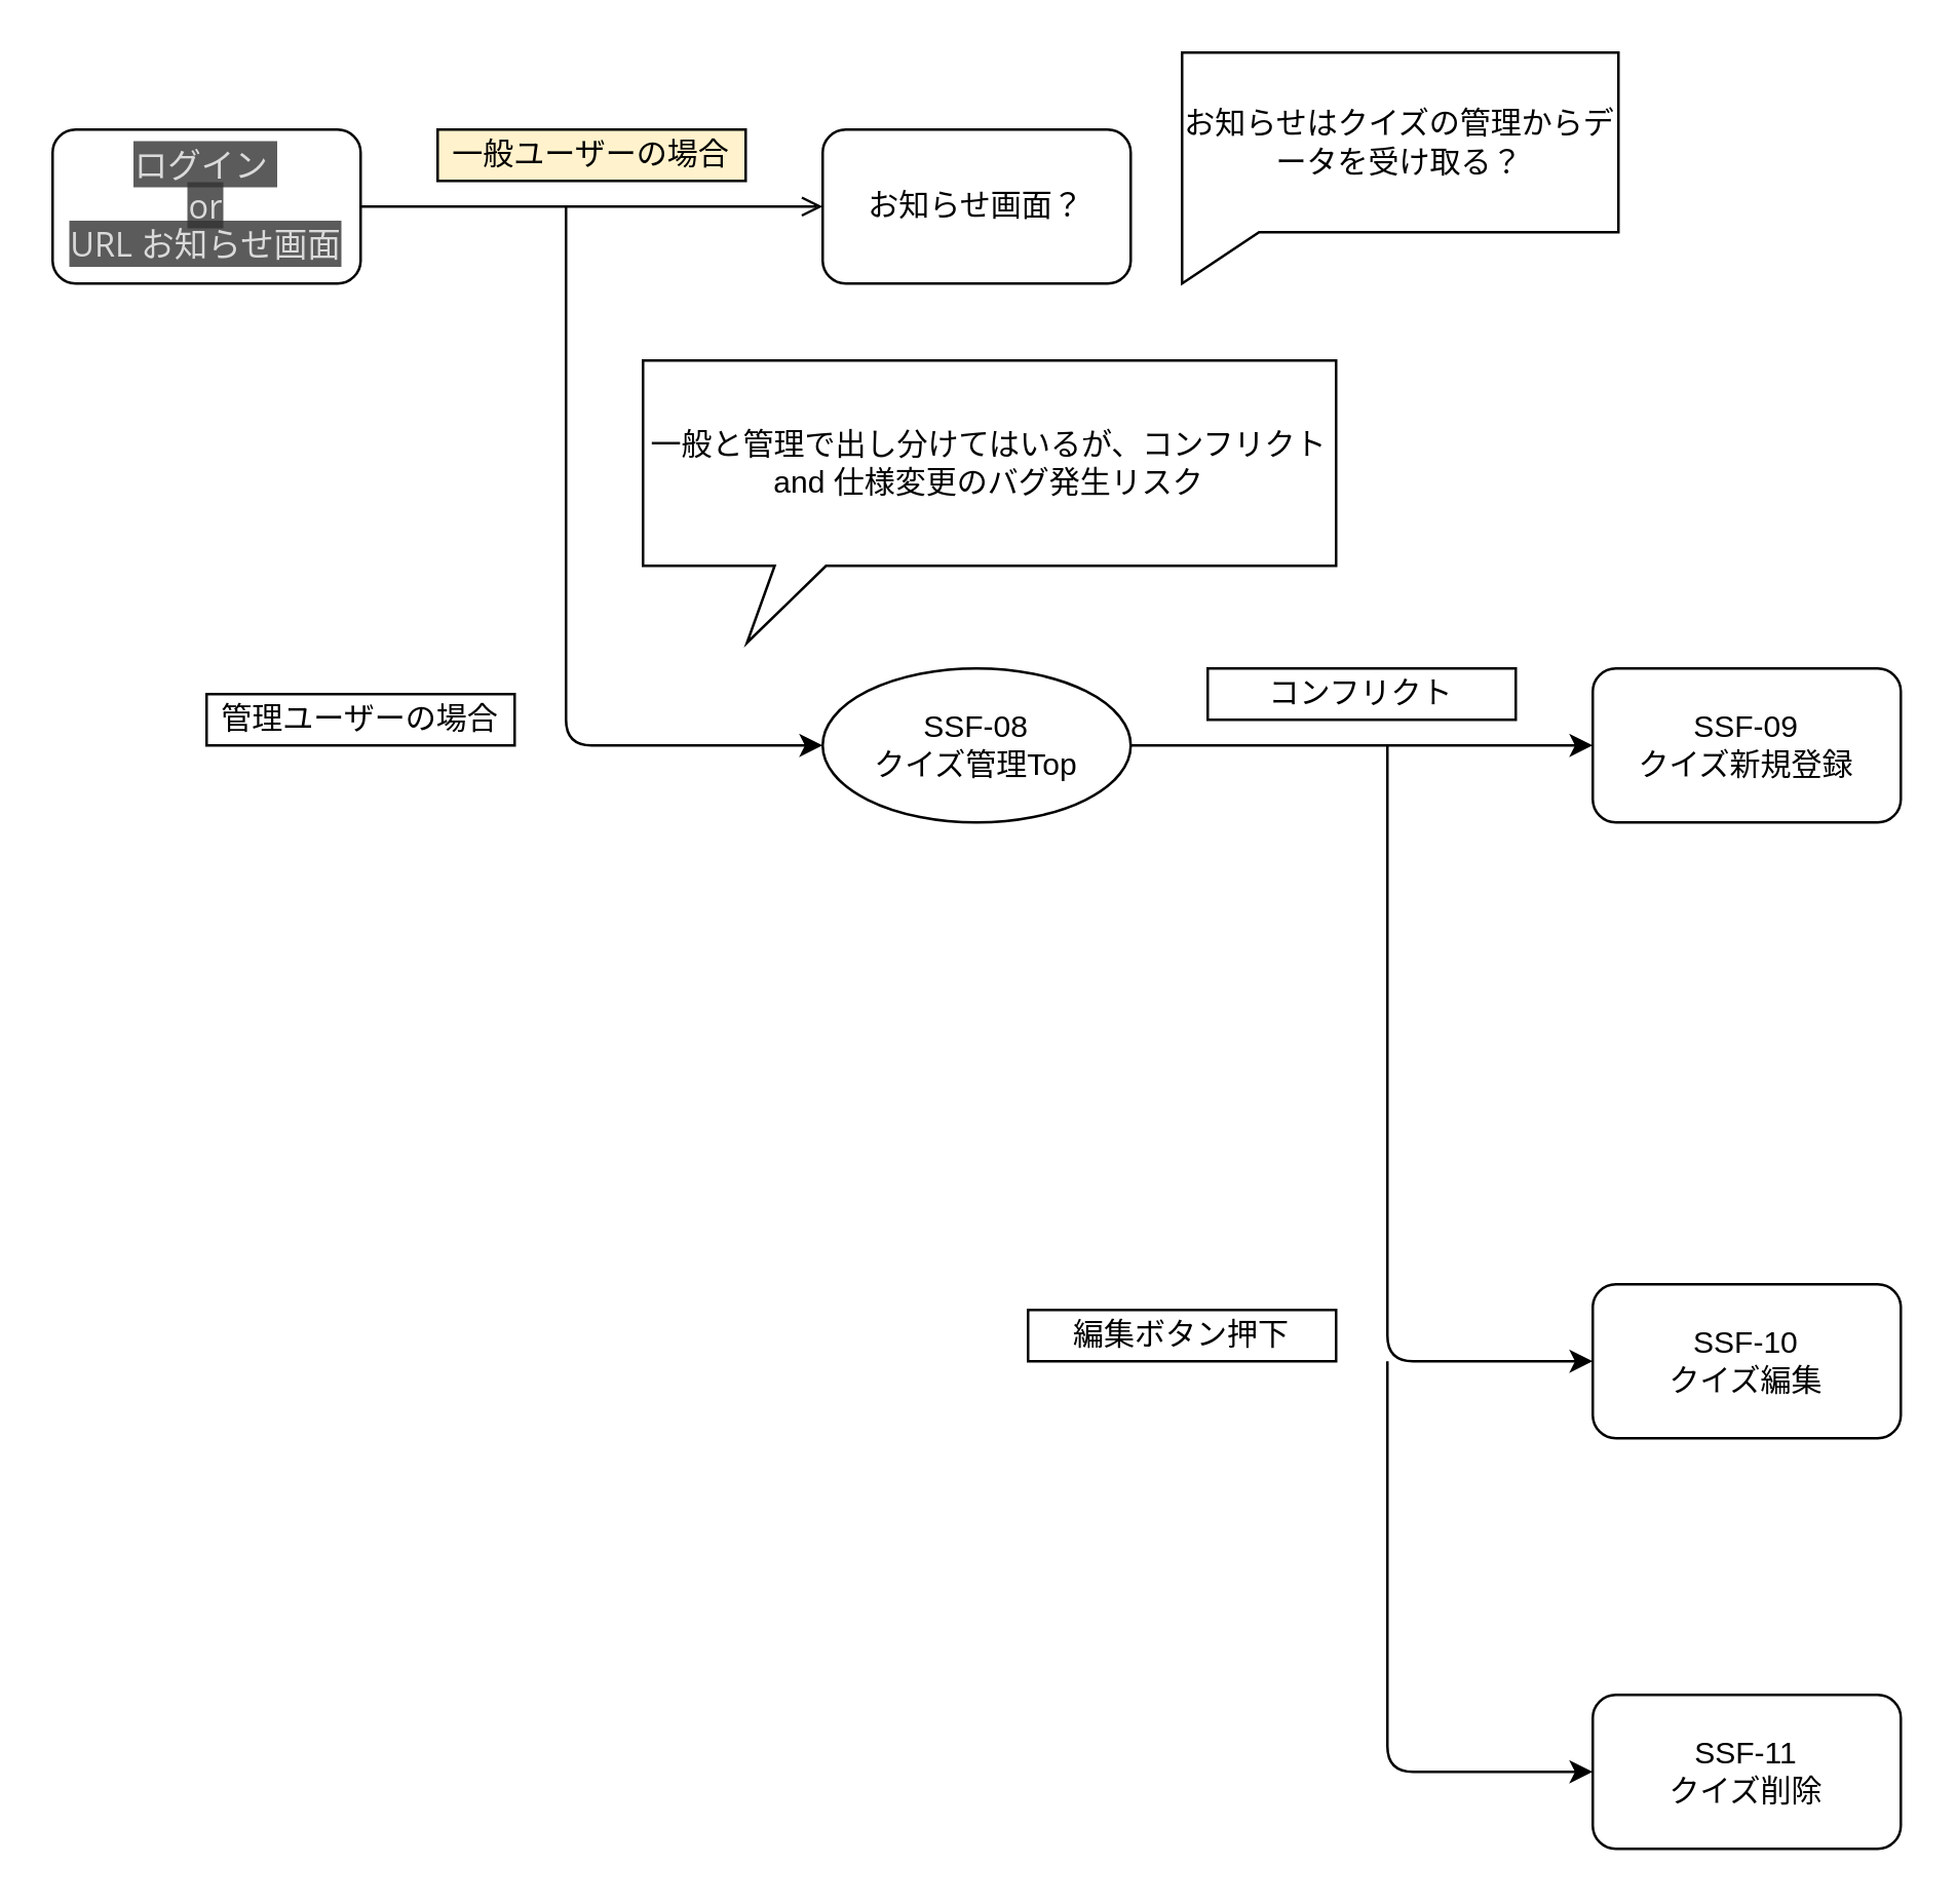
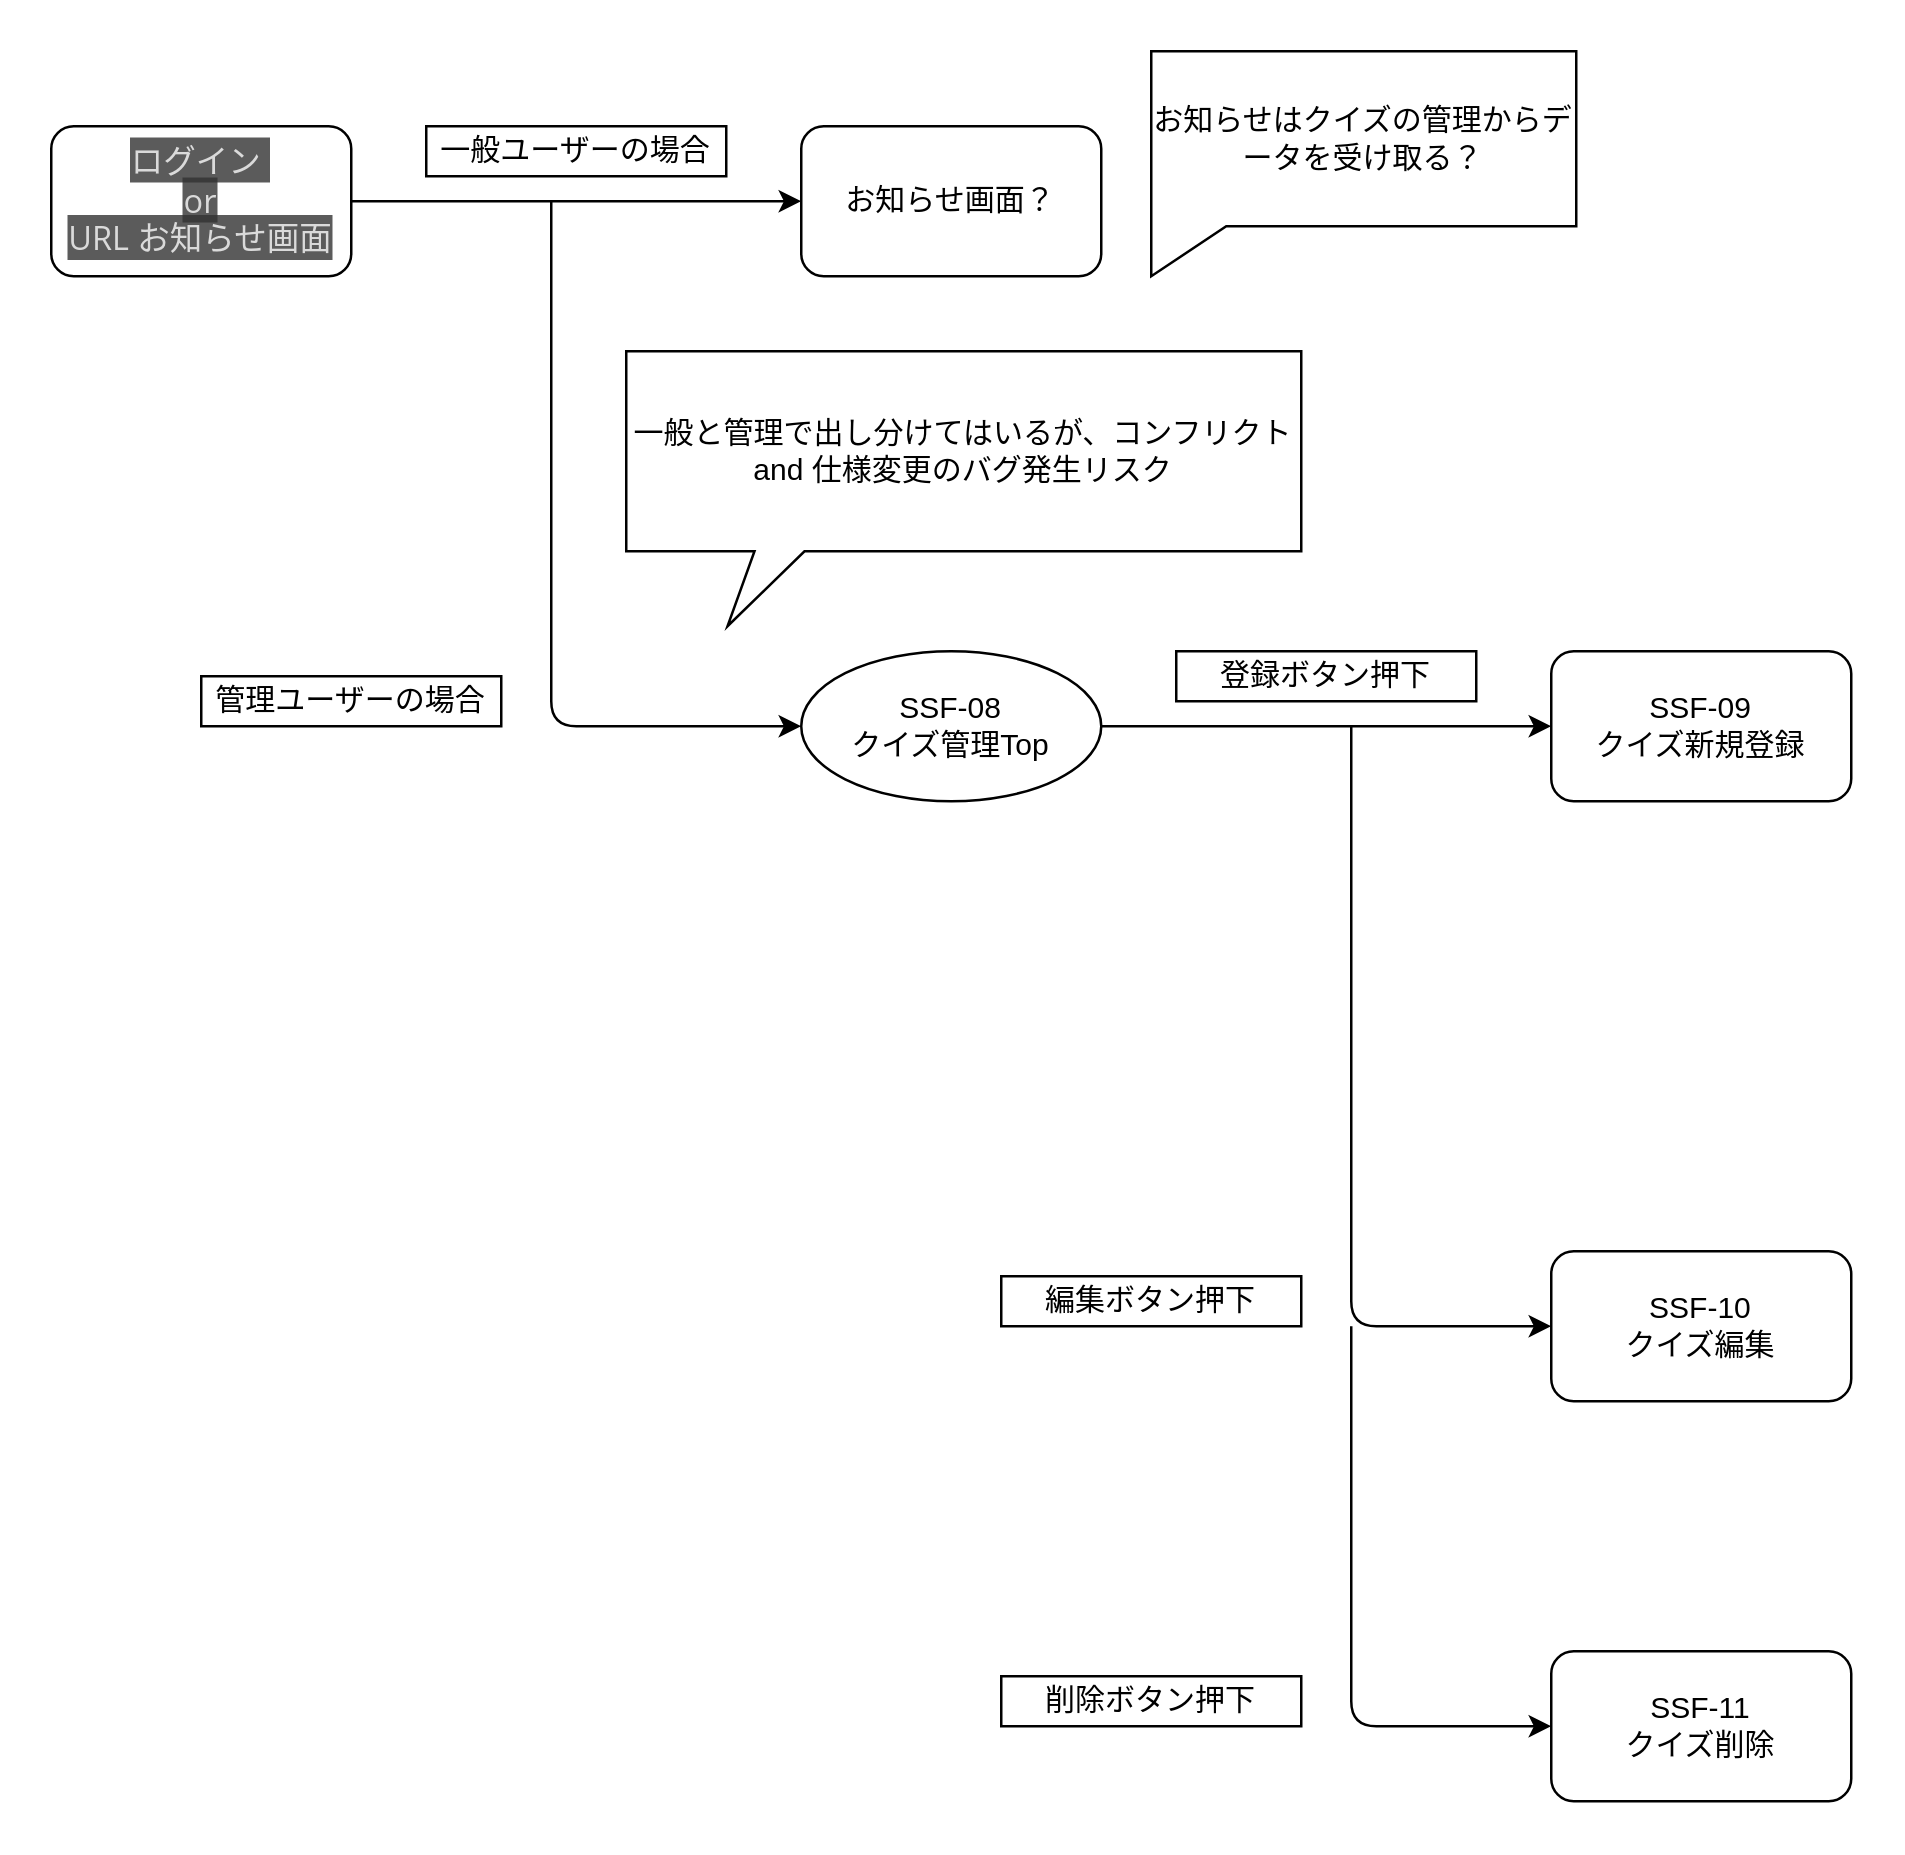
- <mxCell id="5" value="一般ユーザーの場合" style="rounded=0;whiteSpace=wrap;html=1;fillColor=#fff2cc;" vertex="1" parent="1"><mxGeometry x="170" y="50" width="120" height="20" as="geometry" /></mxCell>
+ <mxCell id="5" value="一般ユーザーの場合" style="rounded=0;whiteSpace=wrap;html=1;" vertex="1" parent="1"><mxGeometry x="170" y="50" width="120" height="20" as="geometry" /></mxCell>
- <mxCell id="3" value="" style="endArrow=open;html=1;exitX=1;exitY=0.5;exitDx=0;exitDy=0;" edge="1" parent="1" source="2" target="4"><mxGeometry width="50" height="50" relative="1" as="geometry"><mxPoint x="370" y="460" as="sourcePoint" /><mxPoint x="380" y="90" as="targetPoint" /></mxGeometry></mxCell>
+ <mxCell id="3" value="" style="endArrow=classic;html=1;exitX=1;exitY=0.5;exitDx=0;exitDy=0;" edge="1" parent="1" source="2" target="4"><mxGeometry width="50" height="50" relative="1" as="geometry"><mxPoint x="370" y="460" as="sourcePoint" /><mxPoint x="380" y="90" as="targetPoint" /></mxGeometry></mxCell>
- <mxCell id="11" value="コンフリクト" style="rounded=0;whiteSpace=wrap;html=1;" vertex="1" parent="1"><mxGeometry x="470" y="260" width="120" height="20" as="geometry" /></mxCell>
+ <mxCell id="11" value="登録ボタン押下" style="rounded=0;whiteSpace=wrap;html=1;" vertex="1" parent="1"><mxGeometry x="470" y="260" width="120" height="20" as="geometry" /></mxCell>
+ <mxCell id="17" value="削除ボタン押下" style="rounded=0;whiteSpace=wrap;html=1;" vertex="1" parent="1"><mxGeometry x="400" y="670" width="120" height="20" as="geometry" /></mxCell>
